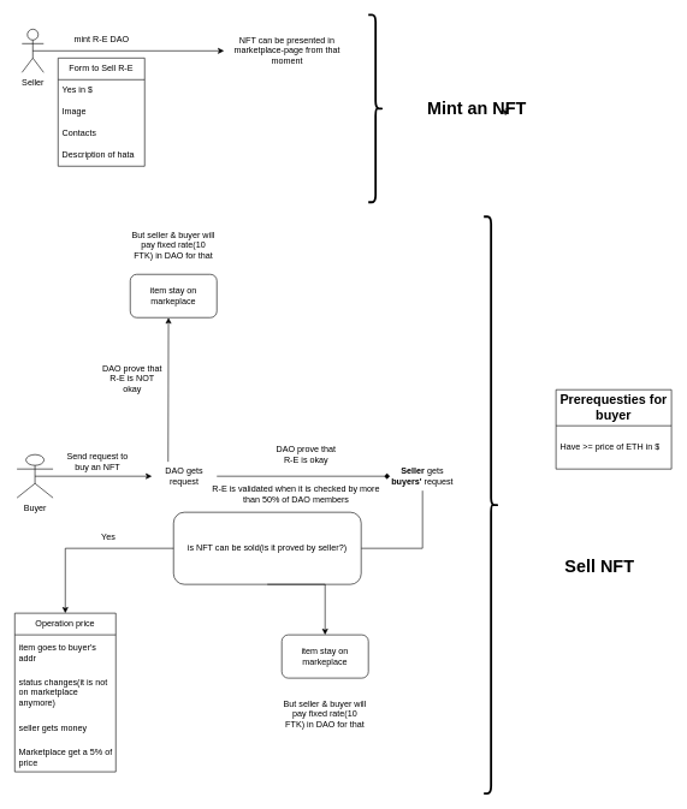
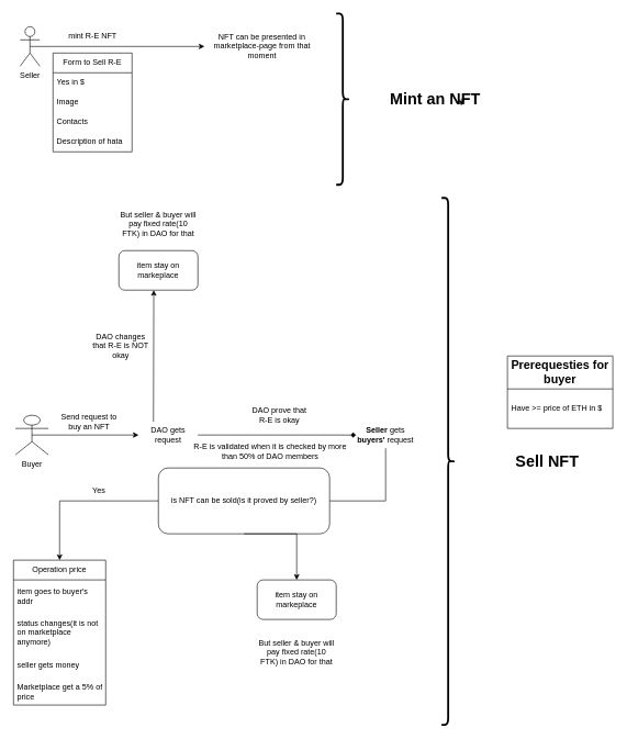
- <mxCell id="10" value="mint R-E DAO" style="text;html=1;strokeColor=none;fillColor=none;align=center;verticalAlign=middle;whiteSpace=wrap;rounded=0;" vertex="1" parent="1"><mxGeometry x="52.5" y="40" width="175" height="30" as="geometry" /></mxCell>
+ <mxCell id="10" value="mint R-E NFT" style="text;html=1;strokeColor=none;fillColor=none;align=center;verticalAlign=middle;whiteSpace=wrap;rounded=0;" vertex="1" parent="1"><mxGeometry x="52.5" y="40" width="175" height="30" as="geometry" /></mxCell>
- <mxCell id="34" value="DAO prove that R-E is NOT okay" style="text;html=1;strokeColor=none;fillColor=none;align=center;verticalAlign=middle;whiteSpace=wrap;rounded=0;" vertex="1" parent="1"><mxGeometry x="137.5" y="490" width="90" height="70" as="geometry" /></mxCell>
+ <mxCell id="34" value="DAO changes that R-E is NOT okay" style="text;html=1;strokeColor=none;fillColor=none;align=center;verticalAlign=middle;whiteSpace=wrap;rounded=0;" vertex="1" parent="1"><mxGeometry x="137.5" y="490" width="90" height="70" as="geometry" /></mxCell>
- <mxCell id="39" value="Sell NFT" style="text;strokeColor=none;fillColor=none;html=1;fontSize=24;fontStyle=1;verticalAlign=middle;align=center;" vertex="1" parent="1"><mxGeometry x="780" y="765" width="100" height="40" as="geometry" /></mxCell>
+ <mxCell id="39" value="Sell NFT" style="text;strokeColor=none;fillColor=none;html=1;fontSize=24;fontStyle=1;verticalAlign=middle;align=center;" vertex="1" parent="1"><mxGeometry x="780" y="680" width="100" height="40" as="geometry" /></mxCell>
